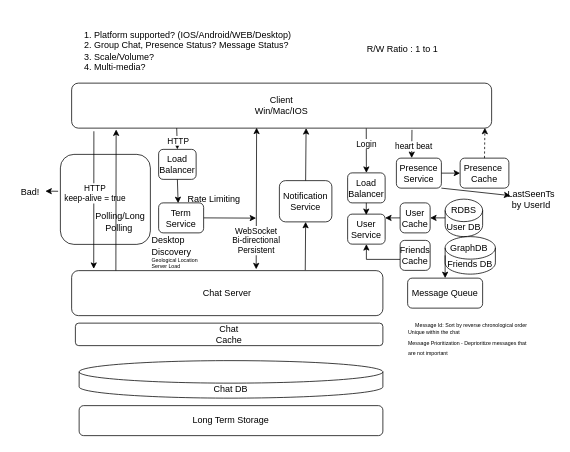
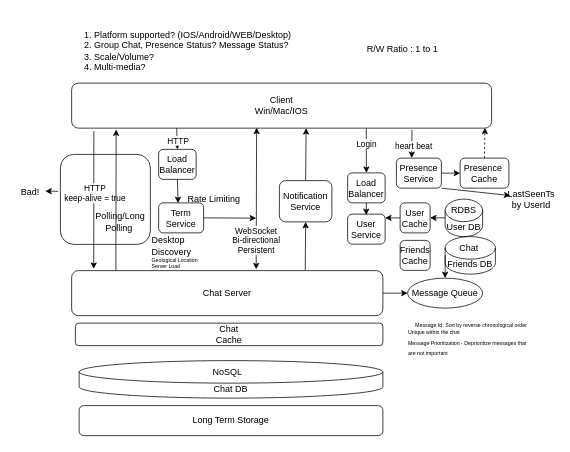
- <mxCell id="50" value="GraphDB" style="text;html=1;strokeColor=none;fillColor=none;align=center;verticalAlign=middle;whiteSpace=wrap;rounded=0;" parent="1" vertex="1"><mxGeometry x="595" y="315" width="60" height="30" as="geometry" /></mxCell>
+ <mxCell id="50" value="Chat" style="text;html=1;strokeColor=none;fillColor=none;align=center;verticalAlign=middle;whiteSpace=wrap;rounded=0;" parent="1" vertex="1"><mxGeometry x="595" y="315" width="60" height="30" as="geometry" /></mxCell>
- <mxCell id="47" style="edgeStyle=orthogonalEdgeStyle;rounded=0;orthogonalLoop=1;jettySize=auto;html=1;entryX=0.5;entryY=1;entryDx=0;entryDy=0;" parent="1" source="48" target="13" edge="1"><mxGeometry relative="1" as="geometry"><mxPoint x="513" y="339.67" as="targetPoint" /><Array as="points"><mxPoint x="488" y="345" /></Array></mxGeometry></mxCell>
+ <mxCell id="45" value="" style="endArrow=classic;html=1;rounded=0;exitX=1;exitY=0.5;exitDx=0;exitDy=0;entryX=0;entryY=0.5;entryDx=0;entryDy=0;" parent="1" source="4" target="37" edge="1"><mxGeometry width="50" height="50" relative="1" as="geometry"><mxPoint x="570" y="390" as="sourcePoint" /><mxPoint x="620" y="340" as="targetPoint" /></mxGeometry></mxCell>
- <mxCell id="37" value="Message Queue" style="rounded=1;whiteSpace=wrap;html=1;" parent="1" vertex="1"><mxGeometry x="543" y="370" width="100" height="40" as="geometry" /></mxCell>
+ <mxCell id="37" value="Message Queue" style="ellipse;whiteSpace=wrap;html=1;" parent="1" vertex="1"><mxGeometry x="543" y="370" width="100" height="40" as="geometry" /></mxCell>
+ <mxCell id="52" value="NoSQL" style="text;html=1;strokeColor=none;fillColor=none;align=center;verticalAlign=middle;whiteSpace=wrap;rounded=0;" parent="1" vertex="1"><mxGeometry x="273" y="480" width="60" height="30" as="geometry" /></mxCell>
